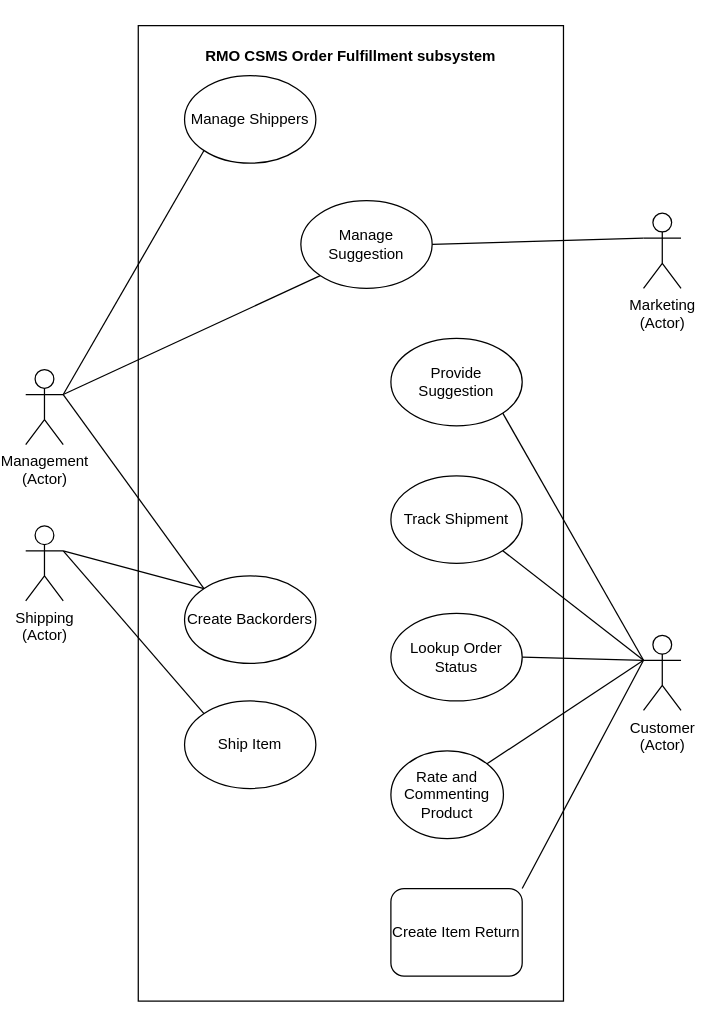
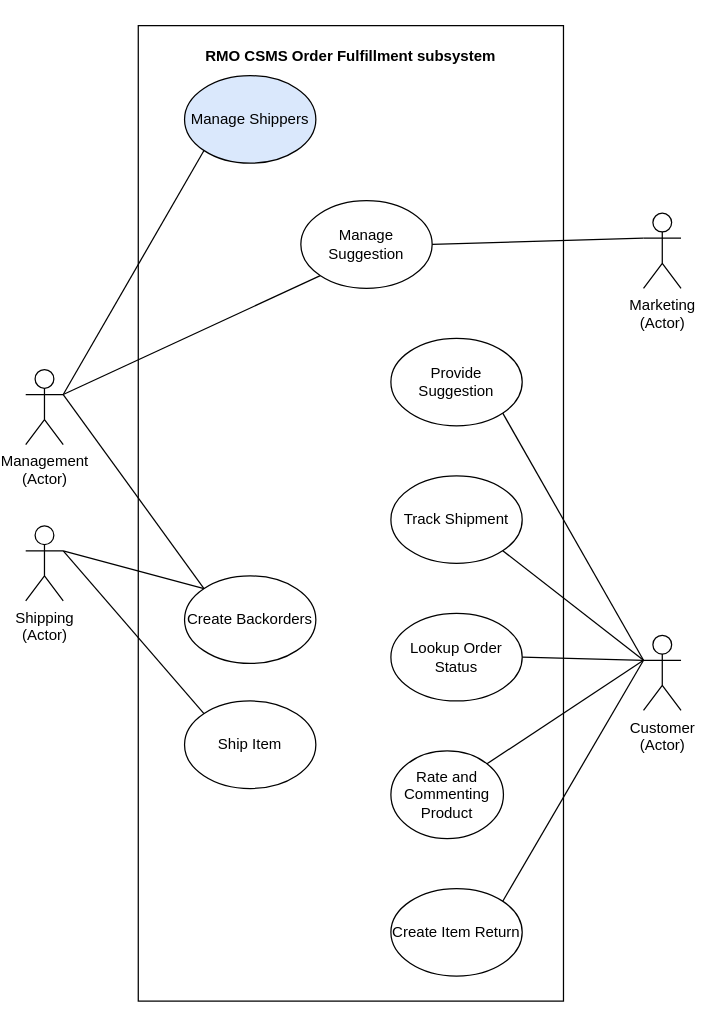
- <mxCell id="10" value="Manage Shippers" style="ellipse;whiteSpace=wrap;html=1;" vertex="1" parent="1"><mxGeometry x="147" y="60" width="105" height="70" as="geometry" /></mxCell>
+ <mxCell id="10" value="Manage Shippers" style="ellipse;whiteSpace=wrap;html=1;fillColor=#dae8fc;" vertex="1" parent="1"><mxGeometry x="147" y="60" width="105" height="70" as="geometry" /></mxCell>
- <mxCell id="12" value="Create Item Return" style="whiteSpace=wrap;html=1;rounded=1;" vertex="1" parent="1"><mxGeometry x="312" y="710" width="105" height="70" as="geometry" /></mxCell>
+ <mxCell id="12" value="Create Item Return" style="ellipse;whiteSpace=wrap;html=1;" vertex="1" parent="1"><mxGeometry x="312" y="710" width="105" height="70" as="geometry" /></mxCell>
